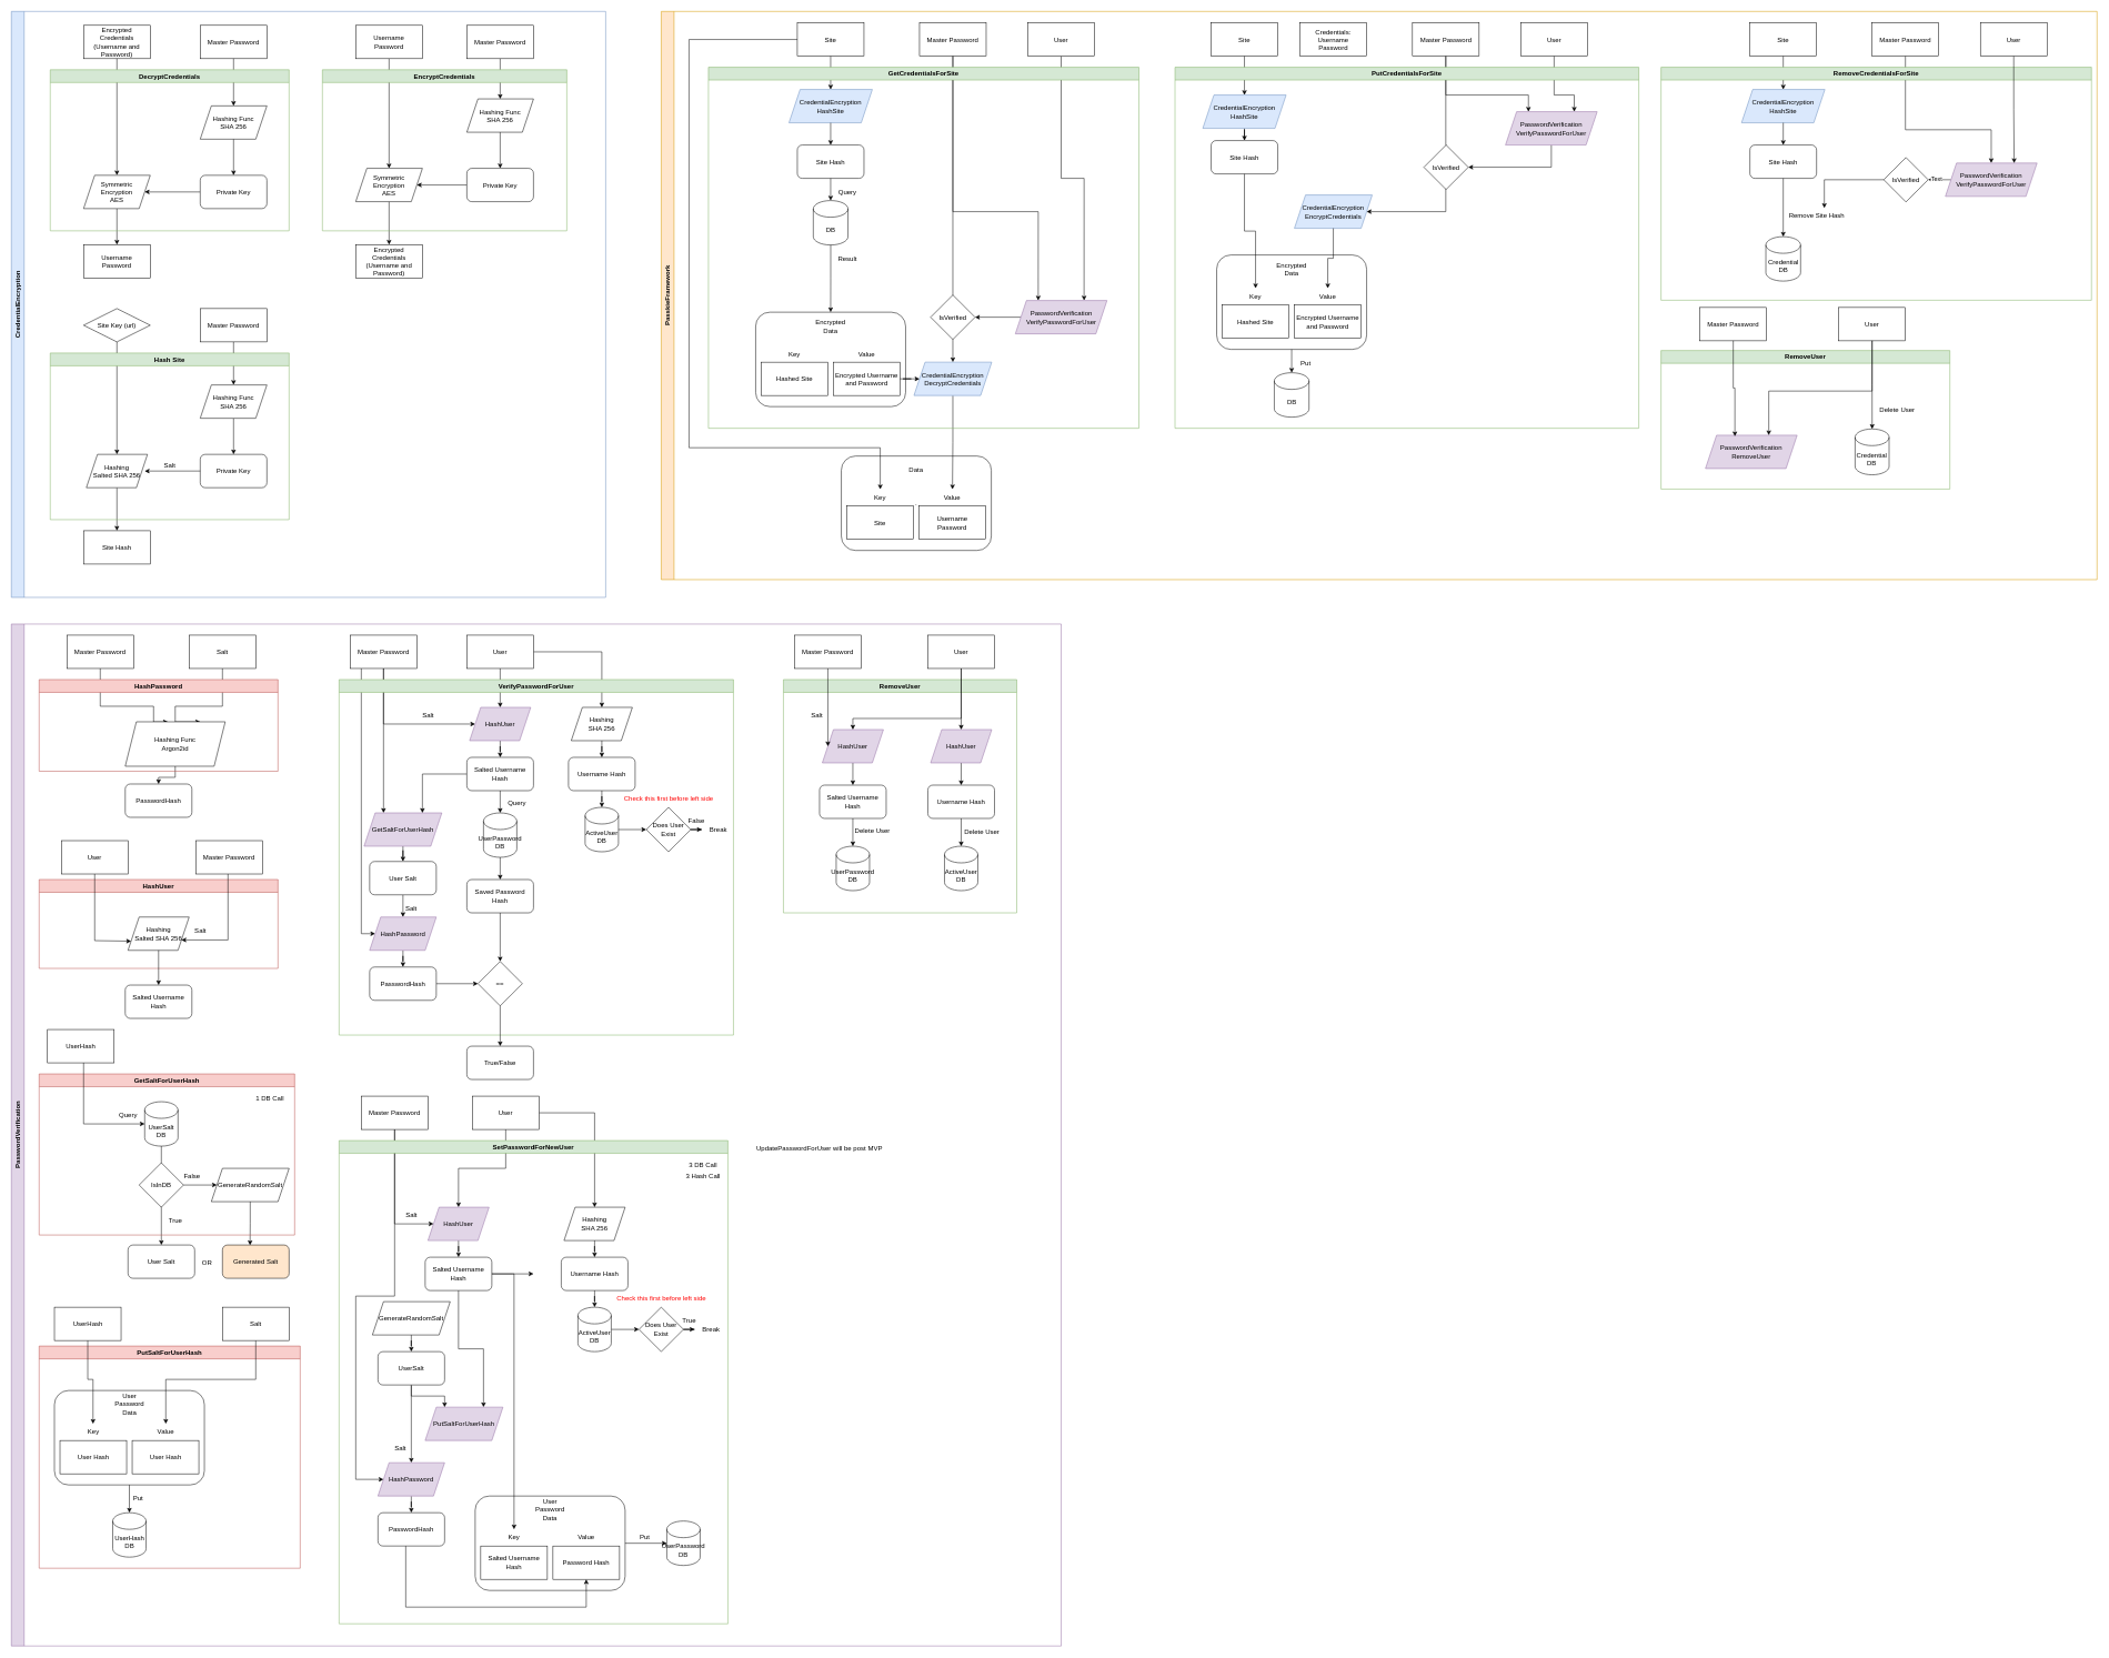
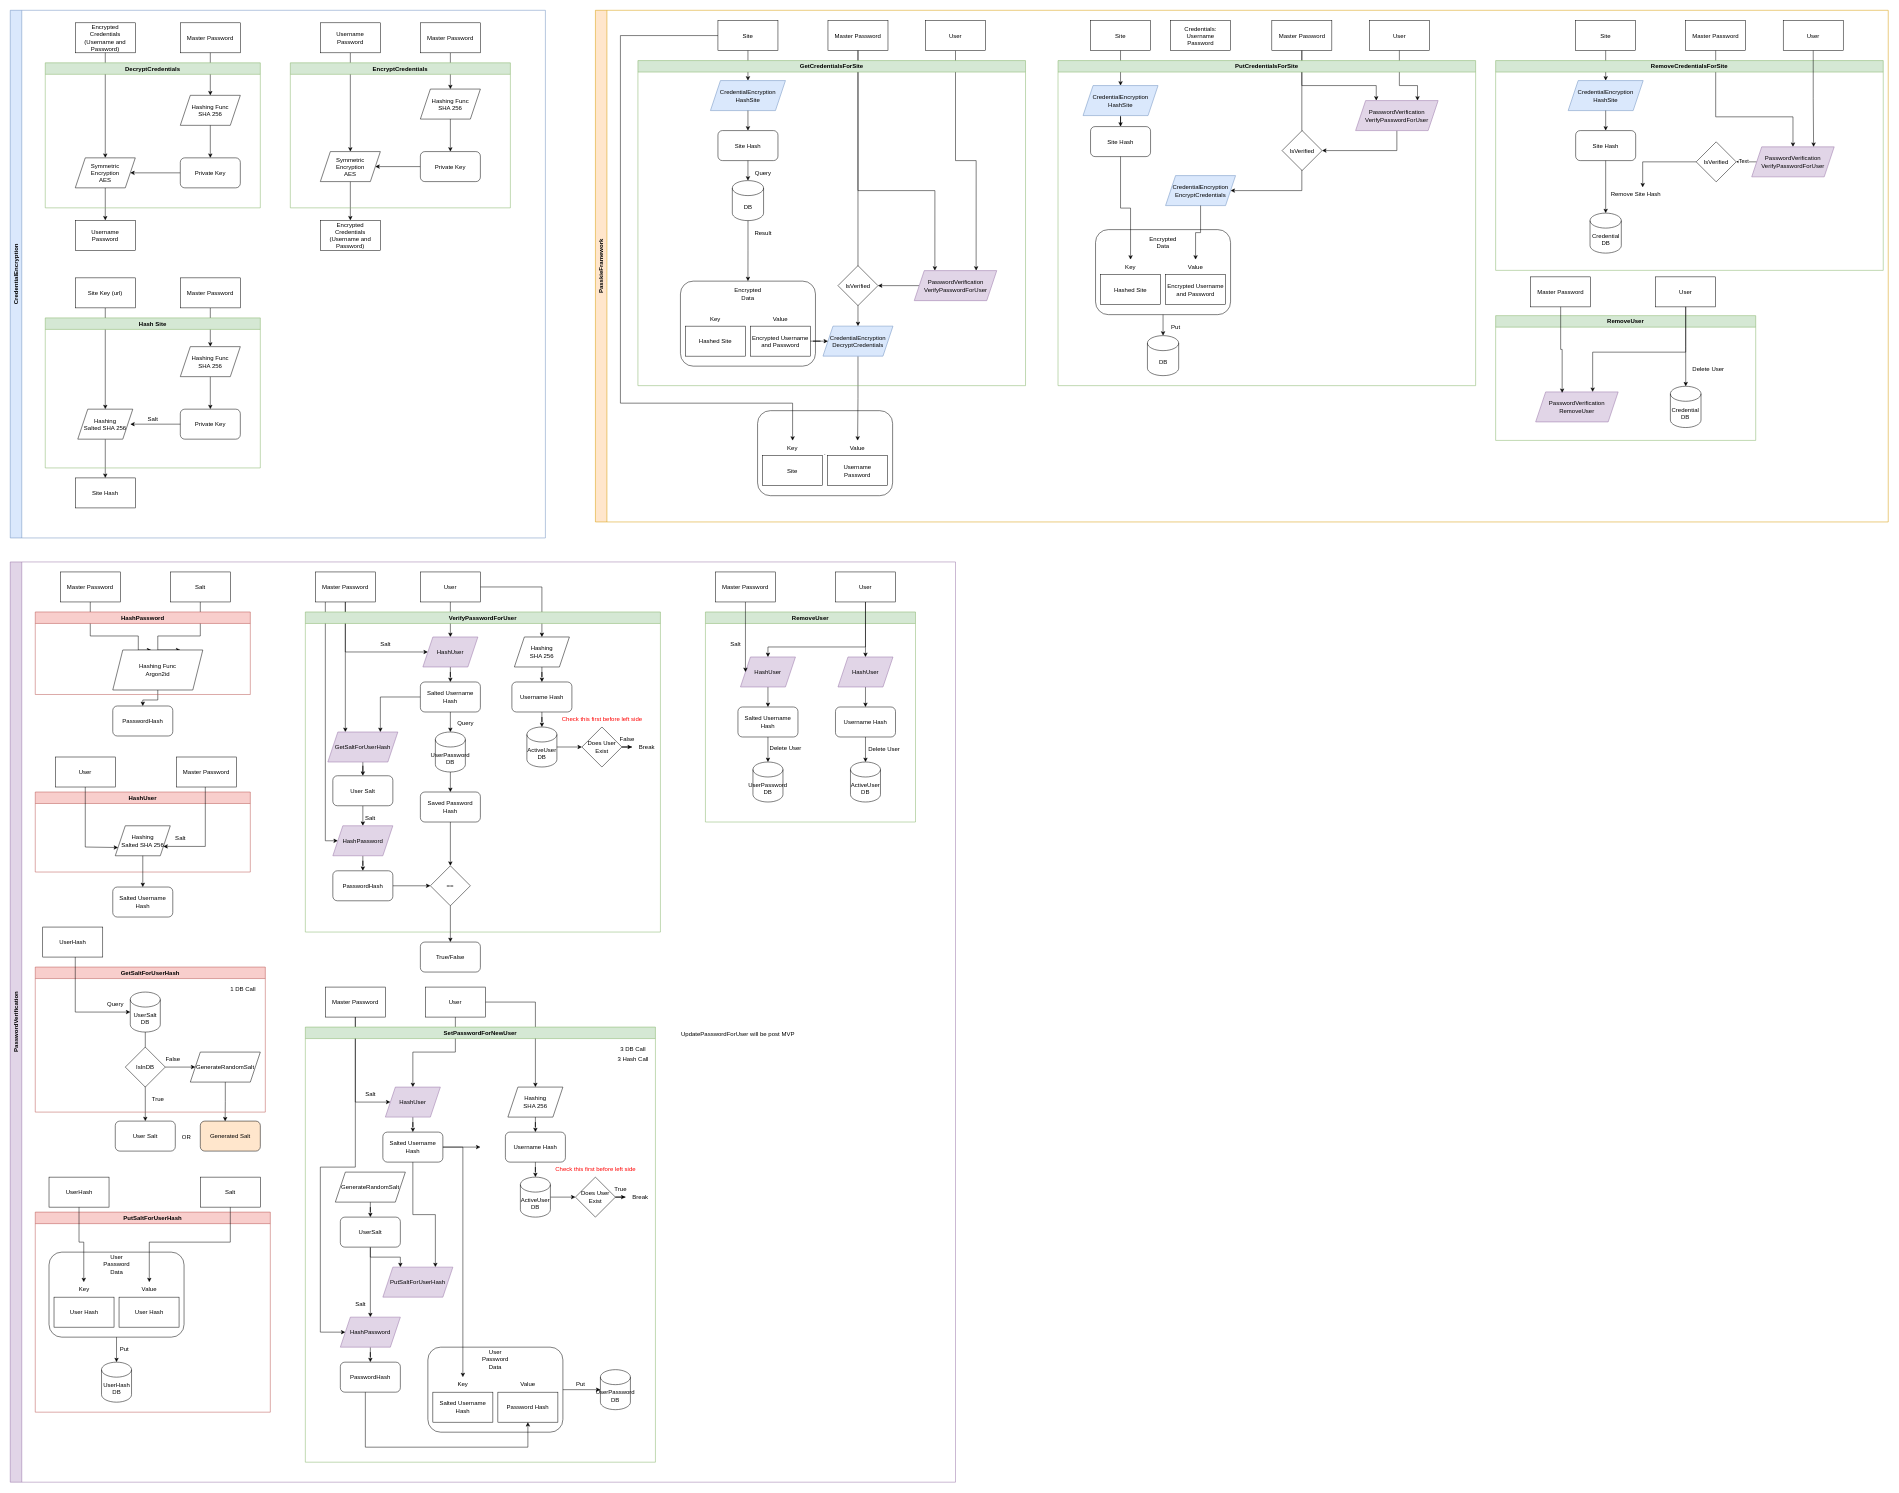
- <mxCell id="18" value="Site Key (url)" style="rhombus;whiteSpace=wrap;html=1;" parent="2" vertex="1"><mxGeometry x="130" y="535" width="120" height="60" as="geometry" /></mxCell>
+ <mxCell id="18" value="Site Key (url)" style="rounded=0;whiteSpace=wrap;html=1;" parent="2" vertex="1"><mxGeometry x="130" y="535" width="120" height="60" as="geometry" /></mxCell>
- <mxCell id="203" value="Data" style="text;html=1;strokeColor=none;fillColor=none;align=center;verticalAlign=middle;whiteSpace=wrap;rounded=0;" parent="195" vertex="1"><mxGeometry x="429.25" y="810.5" width="60" height="30" as="geometry" /></mxCell>
